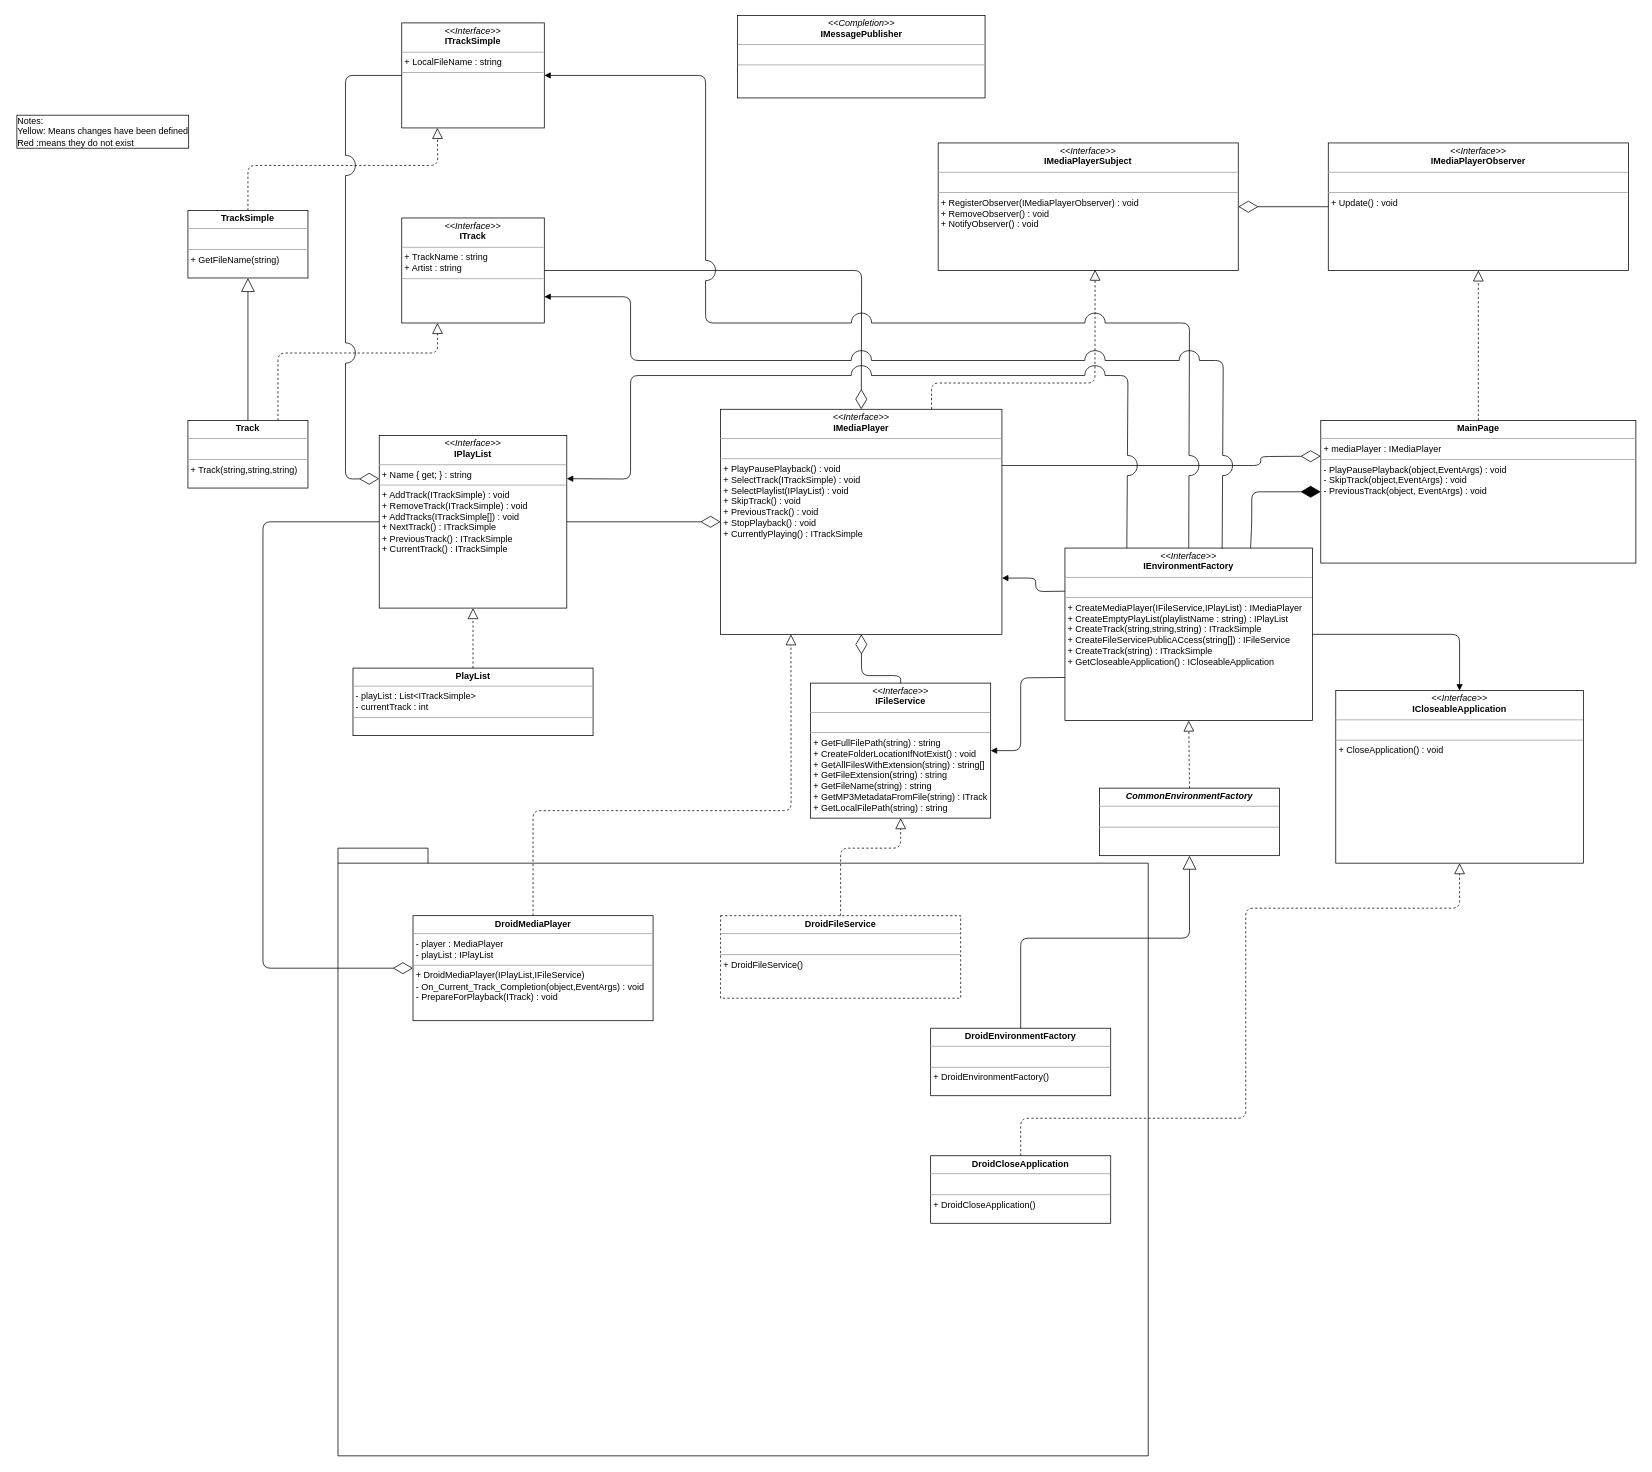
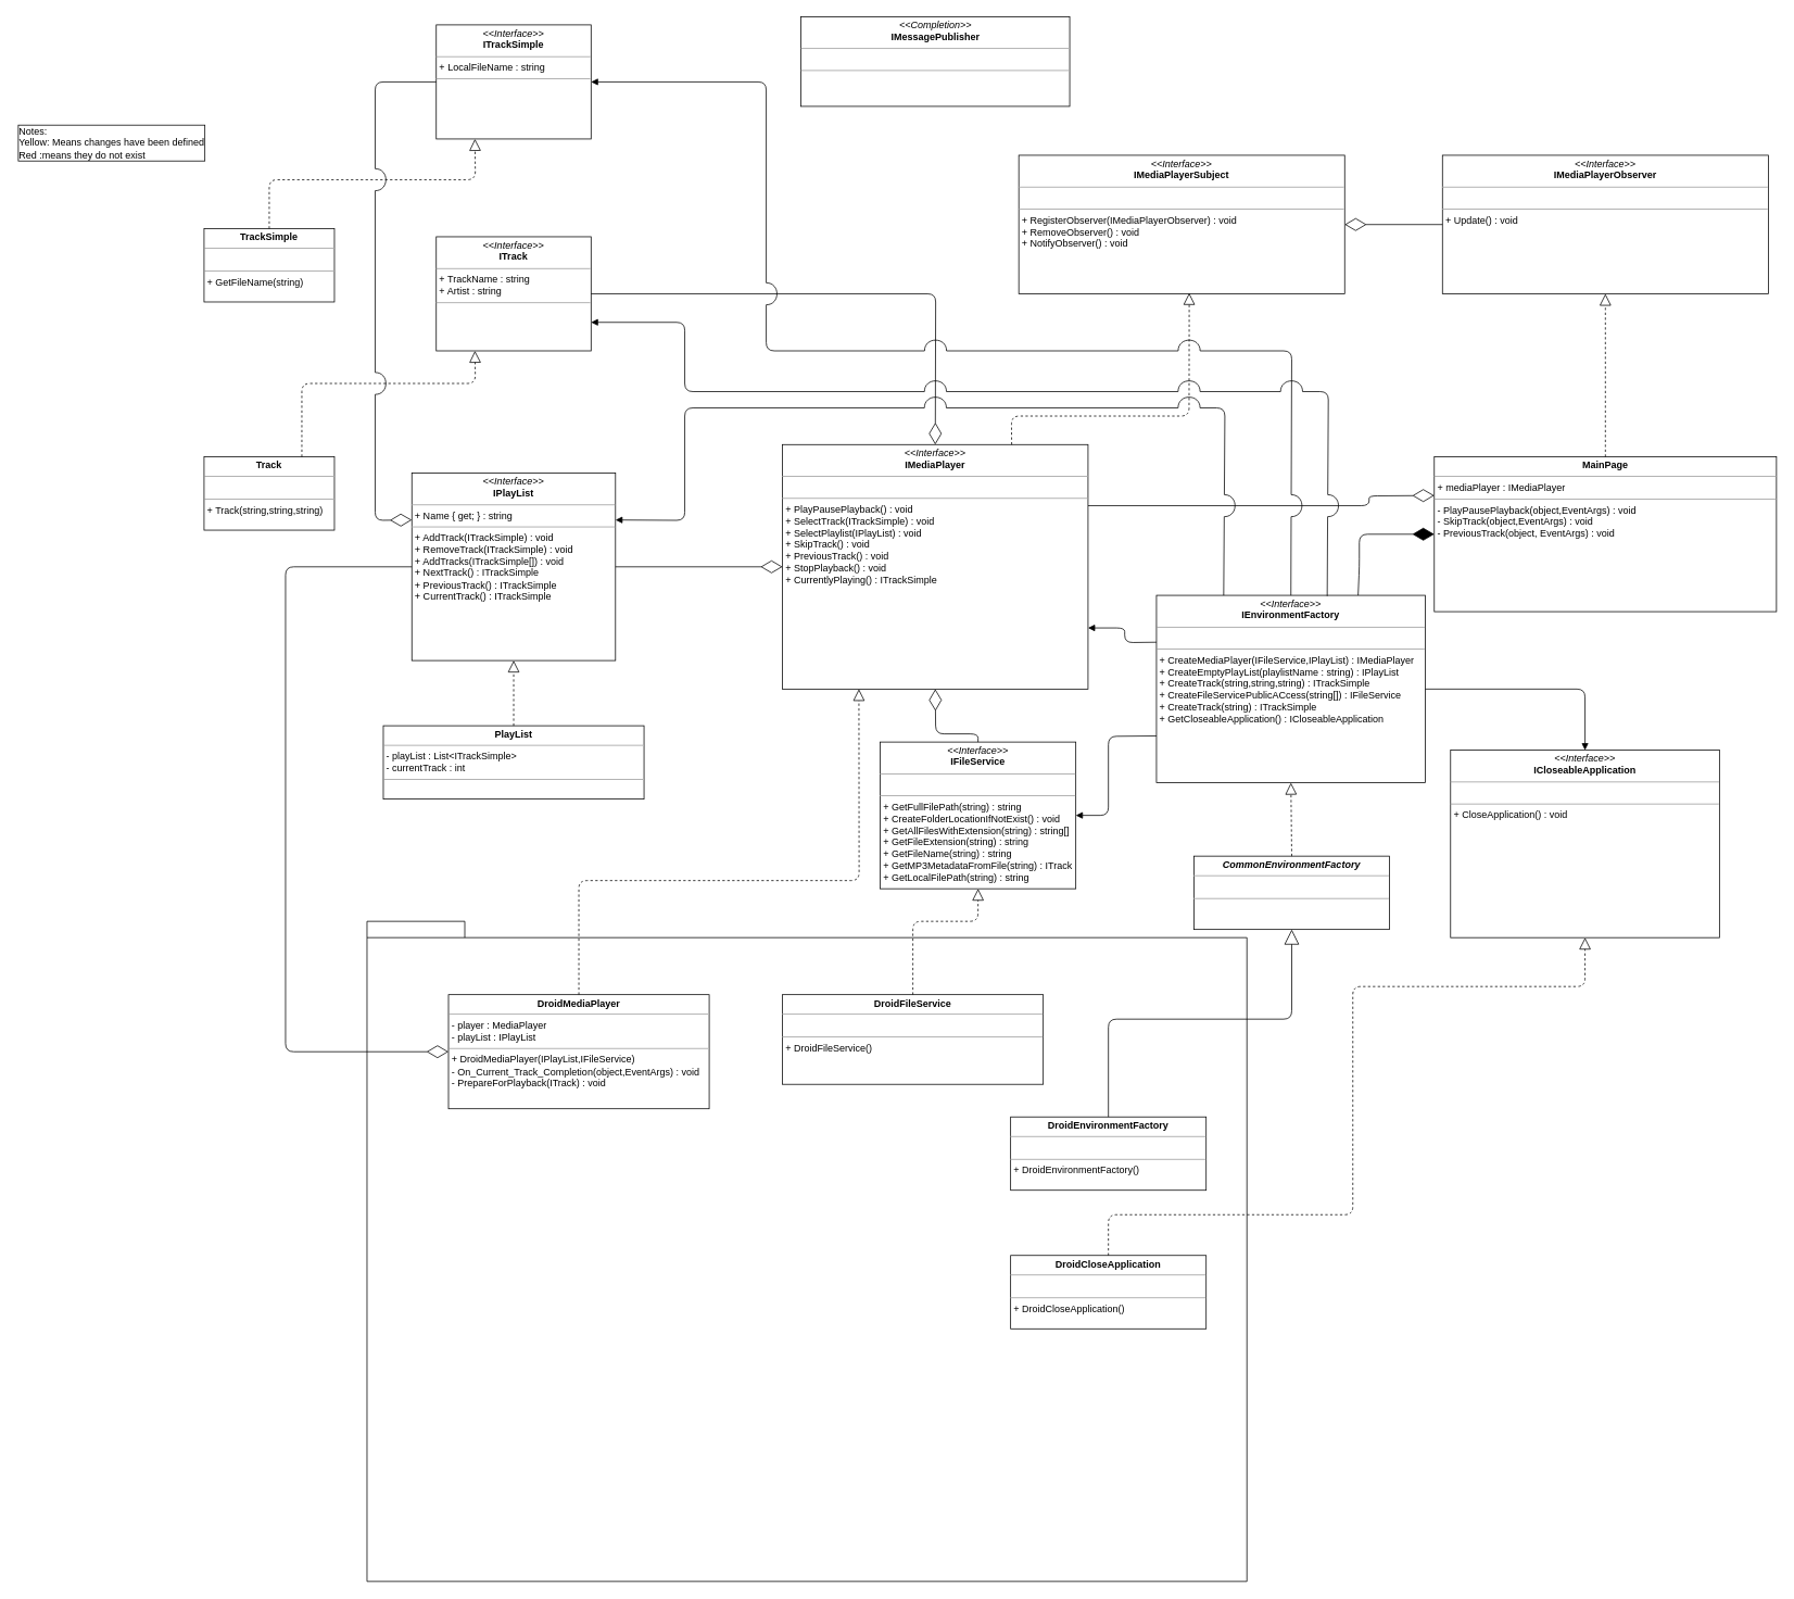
- <mxCell id="43" value="" style="endArrow=block;endSize=16;endFill=0;html=1;exitX=0.5;exitY=0;exitDx=0;exitDy=0;entryX=0.5;entryY=1;entryDx=0;entryDy=0;" parent="1" source="21" target="41" edge="1"><mxGeometry width="160" relative="1" as="geometry"><mxPoint x="110" y="450" as="sourcePoint" /><mxPoint x="270" y="450" as="targetPoint" /></mxGeometry></mxCell>
- <mxCell id="12" value="&lt;p style=&quot;margin: 0px ; margin-top: 4px ; text-align: center&quot;&gt;&lt;b&gt;DroidFileService&lt;/b&gt;&lt;/p&gt;&lt;hr size=&quot;1&quot;&gt;&lt;p style=&quot;margin: 0px ; margin-left: 4px&quot;&gt;&lt;br&gt;&lt;/p&gt;&lt;hr size=&quot;1&quot;&gt;&lt;p style=&quot;margin: 0px ; margin-left: 4px&quot;&gt;+ DroidFileService()&lt;/p&gt;" style="verticalAlign=top;align=left;overflow=fill;fontSize=12;fontFamily=Helvetica;html=1;dashed=1;" parent="9" vertex="1"><mxGeometry x="510" y="90" width="320" height="110" as="geometry" /></mxCell>
+ <mxCell id="12" value="&lt;p style=&quot;margin: 0px ; margin-top: 4px ; text-align: center&quot;&gt;&lt;b&gt;DroidFileService&lt;/b&gt;&lt;/p&gt;&lt;hr size=&quot;1&quot;&gt;&lt;p style=&quot;margin: 0px ; margin-left: 4px&quot;&gt;&lt;br&gt;&lt;/p&gt;&lt;hr size=&quot;1&quot;&gt;&lt;p style=&quot;margin: 0px ; margin-left: 4px&quot;&gt;+ DroidFileService()&lt;/p&gt;" style="verticalAlign=top;align=left;overflow=fill;fontSize=12;fontFamily=Helvetica;html=1;" parent="9" vertex="1"><mxGeometry x="510" y="90" width="320" height="110" as="geometry" /></mxCell>
